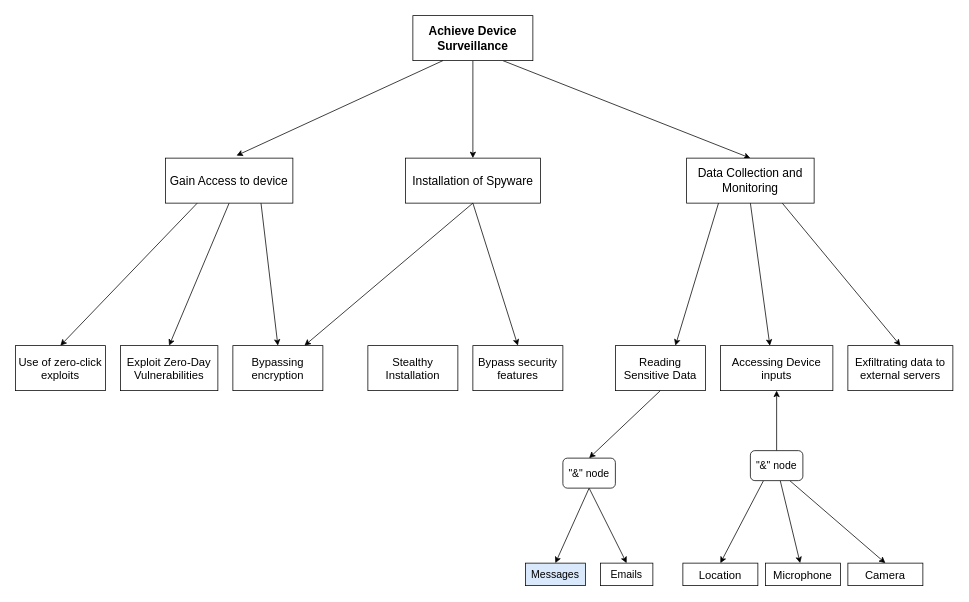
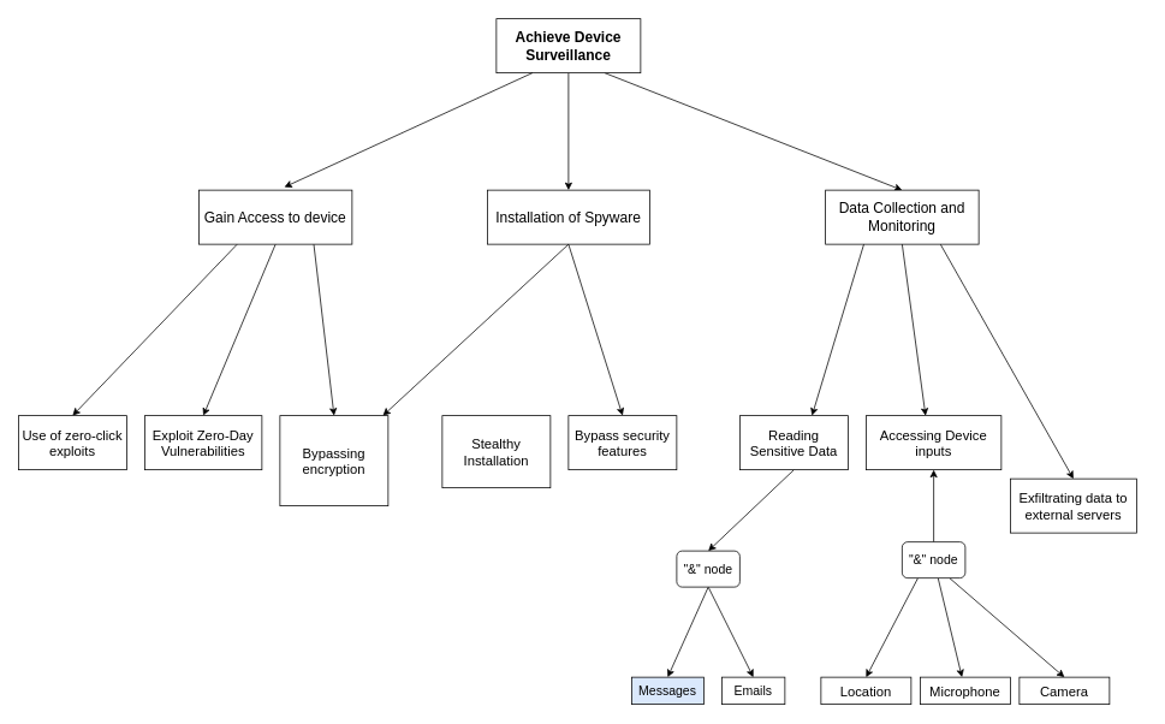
- <mxCell id="15" value="&lt;font style=&quot;font-size: 15px;&quot;&gt;Bypassing encryption&lt;/font&gt;" style="rounded=0;whiteSpace=wrap;html=1;" vertex="1" parent="1"><mxGeometry x="310" y="460" width="120" height="60" as="geometry" /></mxCell>
+ <mxCell id="15" value="&lt;font style=&quot;font-size: 15px;&quot;&gt;Bypassing encryption&lt;/font&gt;" style="rounded=0;whiteSpace=wrap;html=1;" vertex="1" parent="1"><mxGeometry x="310" y="460" width="120" height="100" as="geometry" /></mxCell>
- <mxCell id="16" value="&lt;font style=&quot;font-size: 15px;&quot;&gt;Stealthy Installation&lt;/font&gt;" style="rounded=0;whiteSpace=wrap;html=1;" vertex="1" parent="1"><mxGeometry x="490" y="460" width="120" height="60" as="geometry" /></mxCell>
+ <mxCell id="16" value="&lt;font style=&quot;font-size: 15px;&quot;&gt;Stealthy Installation&lt;/font&gt;" style="rounded=0;whiteSpace=wrap;html=1;" vertex="1" parent="1"><mxGeometry x="490" y="460" width="120" height="80" as="geometry" /></mxCell>
- <mxCell id="21" value="&lt;font style=&quot;font-size: 15px;&quot;&gt;Exfiltrating data to external servers&lt;/font&gt;" style="rounded=0;whiteSpace=wrap;html=1;" vertex="1" parent="1"><mxGeometry x="1130" y="460" width="140" height="60" as="geometry" /></mxCell>
+ <mxCell id="21" value="&lt;font style=&quot;font-size: 15px;&quot;&gt;Exfiltrating data to external servers&lt;/font&gt;" style="rounded=0;whiteSpace=wrap;html=1;" vertex="1" parent="1"><mxGeometry x="1120" y="530" width="140" height="60" as="geometry" /></mxCell>
